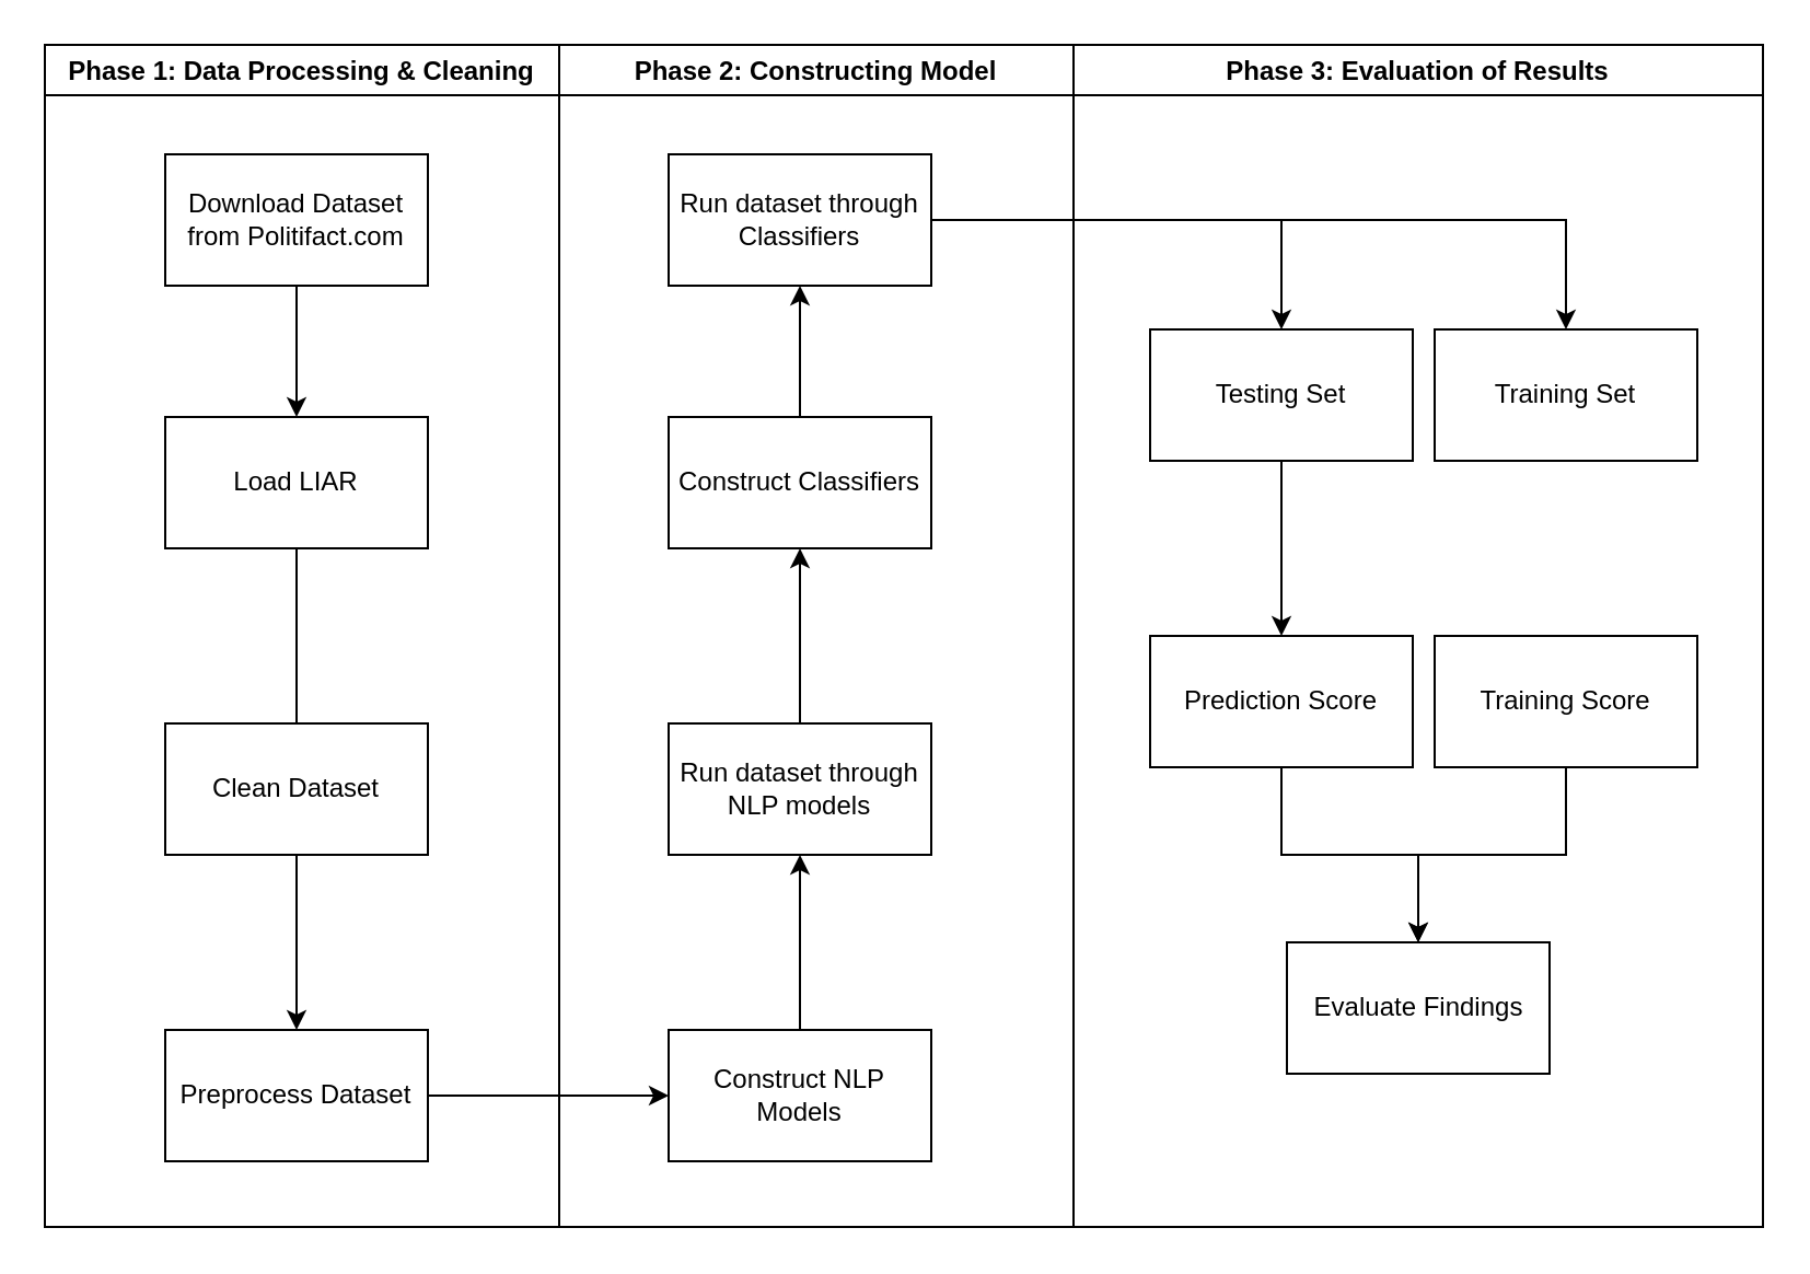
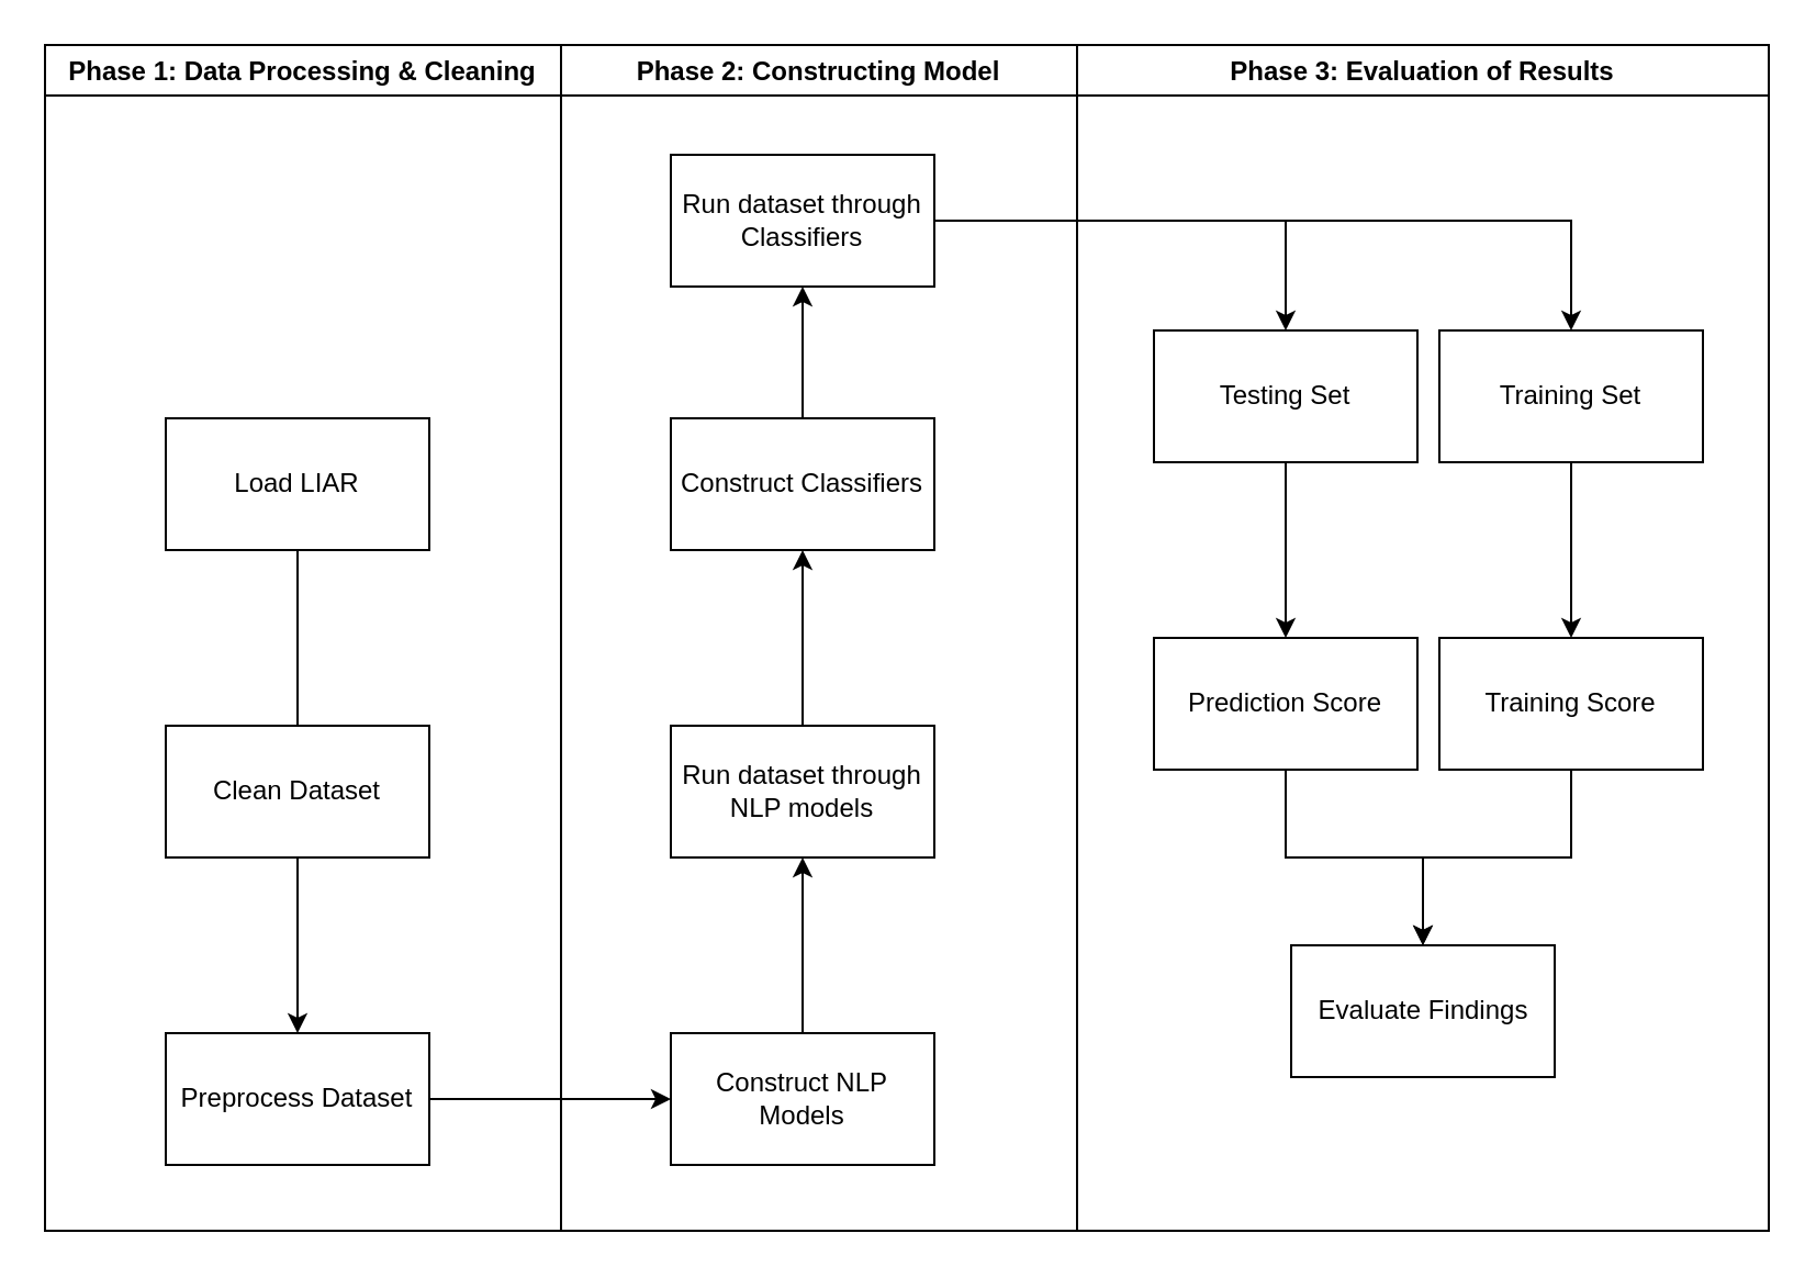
- <mxCell id="25" value="Download Dataset from Politifact.com" style="rounded=0;whiteSpace=wrap;html=1;" vertex="1" parent="24"><mxGeometry x="55" y="50" width="120" height="60" as="geometry" /></mxCell>
- <mxCell id="30" style="edgeStyle=orthogonalEdgeStyle;rounded=0;orthogonalLoop=1;jettySize=auto;html=1;exitX=0.5;exitY=1;exitDx=0;exitDy=0;entryX=0.5;entryY=0;entryDx=0;entryDy=0;" edge="1" parent="1" source="25" target="3"><mxGeometry relative="1" as="geometry" /></mxCell>
+ <mxCell id="18" value="" style="edgeStyle=orthogonalEdgeStyle;rounded=0;orthogonalLoop=1;jettySize=auto;html=1;" edge="1" parent="1" source="19" target="23"><mxGeometry relative="1" as="geometry" /></mxCell>
